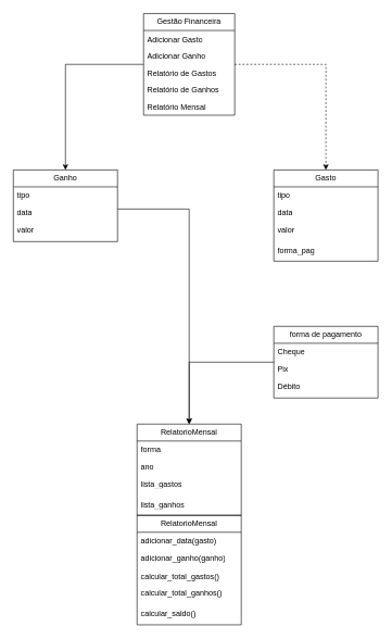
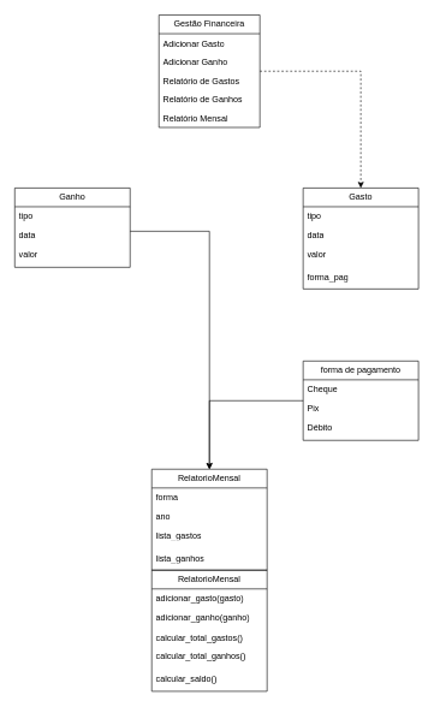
- <mxCell id="28" style="edgeStyle=orthogonalEdgeStyle;rounded=0;orthogonalLoop=1;jettySize=auto;html=1;entryX=0.5;entryY=0;entryDx=0;entryDy=0;" parent="1" source="30" target="8" edge="1"><mxGeometry relative="1" as="geometry" /></mxCell>
- <mxCell id="18" value="adicionar_data(gasto)&lt;br/&gt;&lt;br/&gt;" style="text;strokeColor=none;fillColor=none;align=left;verticalAlign=top;spacingLeft=4;spacingRight=4;overflow=hidden;rotatable=0;points=[[0,0.5],[1,0.5]];portConstraint=eastwest;whiteSpace=wrap;html=1;" parent="17" vertex="1"><mxGeometry y="26" width="160" height="26" as="geometry" /></mxCell>
+ <mxCell id="18" value="adicionar_gasto(gasto)&lt;br/&gt;&lt;br/&gt;" style="text;strokeColor=none;fillColor=none;align=left;verticalAlign=top;spacingLeft=4;spacingRight=4;overflow=hidden;rotatable=0;points=[[0,0.5],[1,0.5]];portConstraint=eastwest;whiteSpace=wrap;html=1;" parent="17" vertex="1"><mxGeometry y="26" width="160" height="26" as="geometry" /></mxCell>
